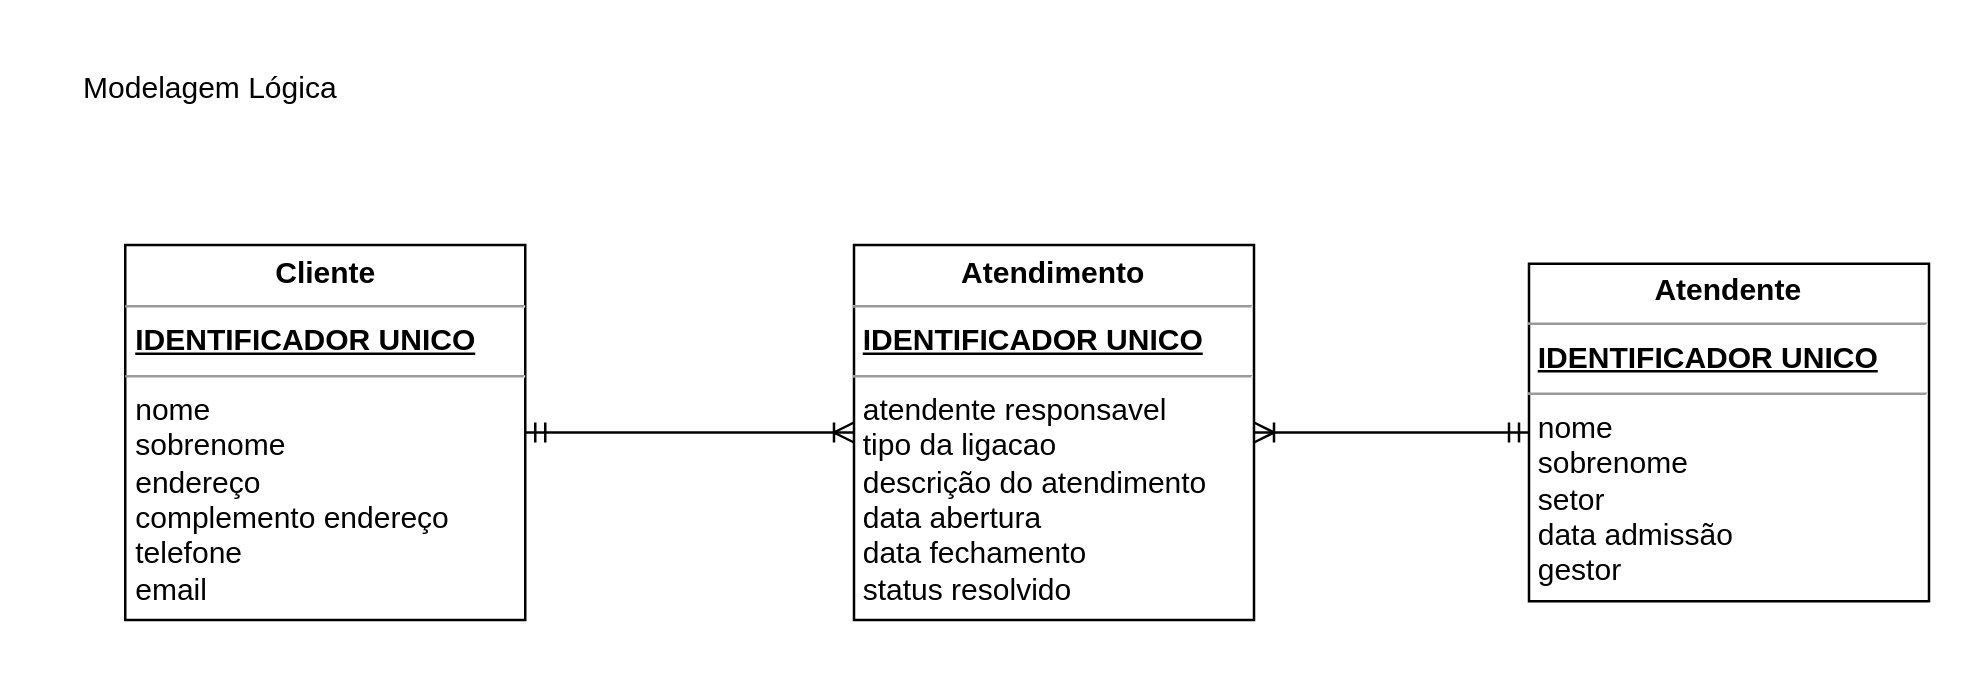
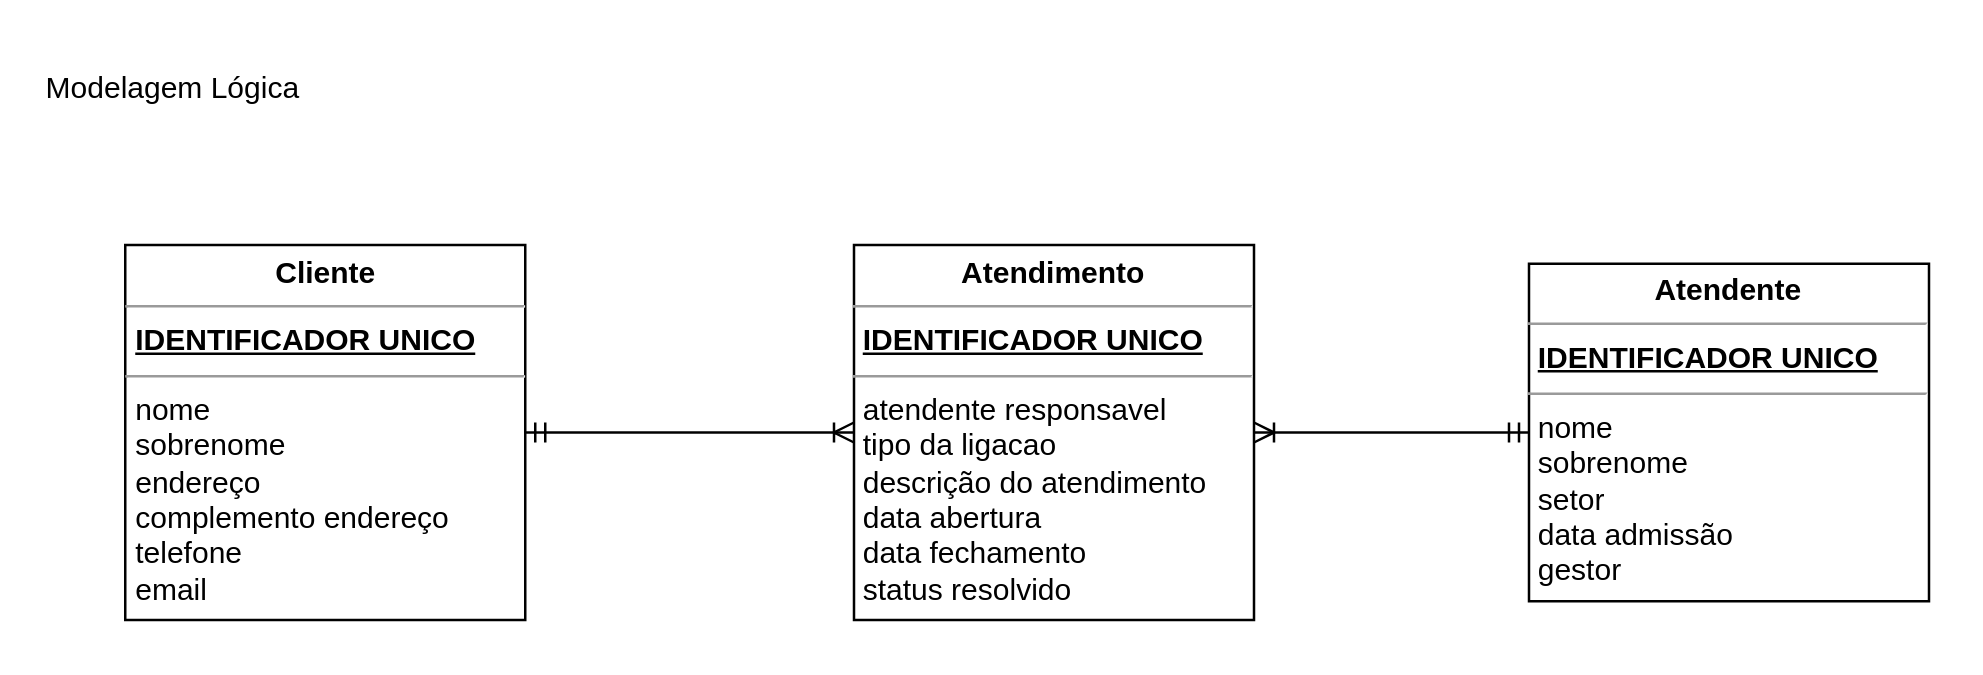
- <mxCell id="2" value="Modelagem Lógica&amp;nbsp;" style="text;html=1;align=center;verticalAlign=middle;resizable=0;points=[];autosize=1;strokeColor=none;fillColor=none;" parent="1" vertex="1"><mxGeometry x="20" y="20" width="130" height="30" as="geometry" /></mxCell>
+ <mxCell id="2" value="Modelagem Lógica&amp;nbsp;" style="text;html=1;align=center;verticalAlign=middle;resizable=0;points=[];autosize=1;strokeColor=none;fillColor=none;" parent="1" vertex="1"><mxGeometry x="5" y="20" width="130" height="30" as="geometry" /></mxCell>
